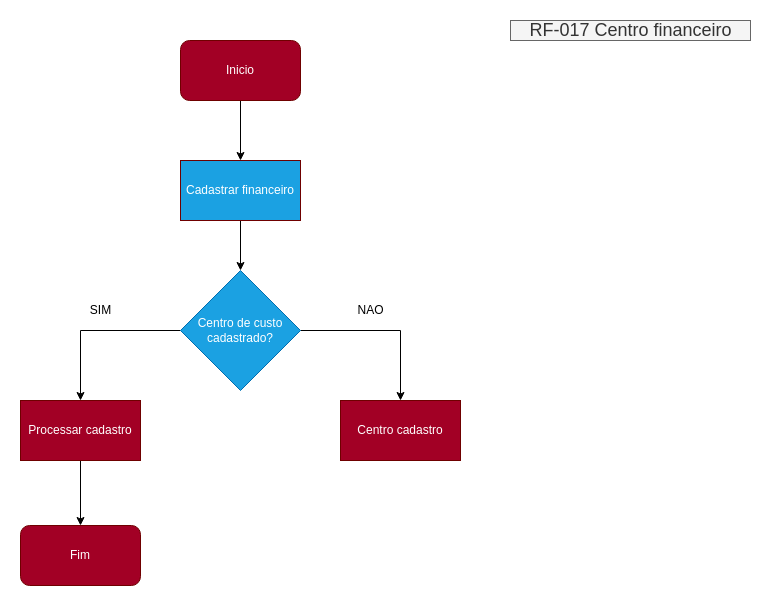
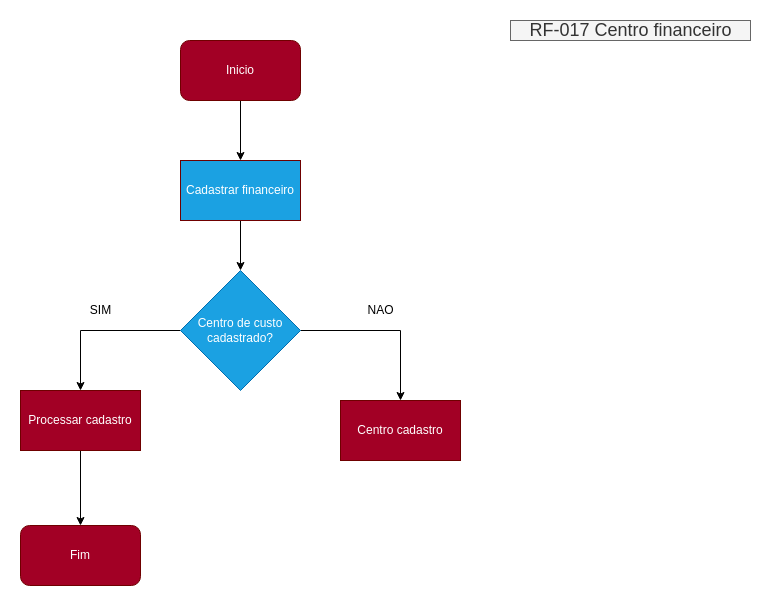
- <mxCell id="14" value="NAO" style="text;html=1;align=center;verticalAlign=middle;resizable=0;points=[];autosize=1;strokeColor=none;fillColor=none;" parent="1" vertex="1"><mxGeometry x="350" y="300" width="40" height="20" as="geometry" /></mxCell>
+ <mxCell id="14" value="NAO" style="text;html=1;align=center;verticalAlign=middle;resizable=0;points=[];autosize=1;strokeColor=none;fillColor=none;" parent="1" vertex="1"><mxGeometry x="360" y="300" width="40" height="20" as="geometry" /></mxCell>
- <mxCell id="12" value="Processar cadastro" style="rounded=0;whiteSpace=wrap;html=1;fillColor=#a20025;fontColor=#ffffff;strokeColor=#6F0000;" parent="1" vertex="1"><mxGeometry x="20" y="400" width="120" height="60" as="geometry" /></mxCell>
+ <mxCell id="12" value="Processar cadastro" style="rounded=0;whiteSpace=wrap;html=1;fillColor=#a20025;fontColor=#ffffff;strokeColor=#6F0000;" parent="1" vertex="1"><mxGeometry x="20" y="390" width="120" height="60" as="geometry" /></mxCell>
